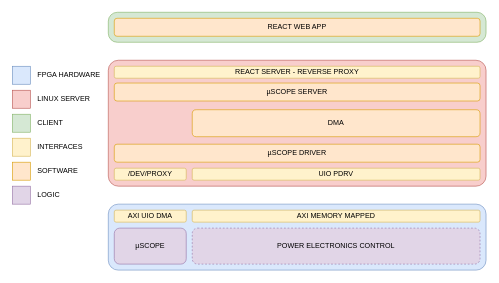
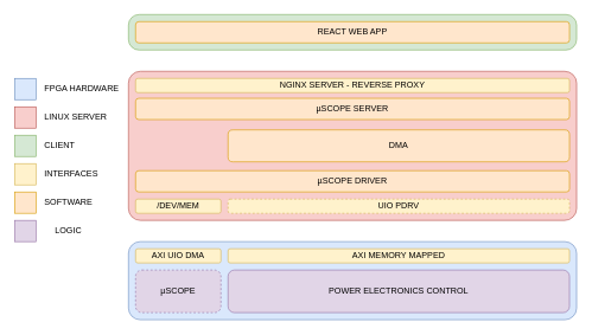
- <mxCell id="31" value="REACT SERVER - REVERSE PROXY" style="rounded=1;whiteSpace=wrap;html=1;fillColor=#fff2cc;strokeColor=#d6b656;" vertex="1" parent="25"><mxGeometry x="10" y="10" width="610" height="20" as="geometry" /></mxCell>
+ <mxCell id="31" value="NGINX SERVER - REVERSE PROXY" style="rounded=1;whiteSpace=wrap;html=1;fillColor=#fff2cc;strokeColor=#d6b656;" vertex="1" parent="25"><mxGeometry x="10" y="10" width="610" height="20" as="geometry" /></mxCell>
- <mxCell id="28" value="/DEV/PROXY" style="rounded=1;whiteSpace=wrap;html=1;fillColor=#fff2cc;strokeColor=#d6b656;" vertex="1" parent="25"><mxGeometry x="10" y="180" width="120" height="20" as="geometry" /></mxCell>
+ <mxCell id="28" value="/DEV/MEM" style="rounded=1;whiteSpace=wrap;html=1;fillColor=#fff2cc;strokeColor=#d6b656;" vertex="1" parent="25"><mxGeometry x="10" y="180" width="120" height="20" as="geometry" /></mxCell>
- <mxCell id="27" value="UIO PDRV" style="rounded=1;whiteSpace=wrap;html=1;fillColor=#fff2cc;strokeColor=#d6b656;" vertex="1" parent="25"><mxGeometry x="140" y="180" width="480" height="20" as="geometry" /></mxCell>
+ <mxCell id="27" value="UIO PDRV" style="rounded=1;whiteSpace=wrap;html=1;fillColor=#fff2cc;strokeColor=#d6b656;dashed=1;" vertex="1" parent="25"><mxGeometry x="140" y="180" width="480" height="20" as="geometry" /></mxCell>
- <mxCell id="3" value="LOGIC" style="text;html=1;strokeColor=none;fillColor=none;align=left;verticalAlign=middle;whiteSpace=wrap;rounded=0;" vertex="1" parent="1"><mxGeometry x="60" y="315" width="80" height="20" as="geometry" /></mxCell>
+ <mxCell id="3" value="LOGIC" style="text;html=1;strokeColor=none;fillColor=none;align=left;verticalAlign=middle;whiteSpace=wrap;rounded=0;" vertex="1" parent="1"><mxGeometry x="75" y="315" width="80" height="20" as="geometry" /></mxCell>
- <mxCell id="21" value="µSCOPE" style="rounded=1;whiteSpace=wrap;html=1;fillColor=#e1d5e7;strokeColor=#9673a6;" vertex="1" parent="19"><mxGeometry x="10" y="40" width="120" height="60" as="geometry" /></mxCell>
+ <mxCell id="21" value="µSCOPE" style="rounded=1;whiteSpace=wrap;html=1;fillColor=#e1d5e7;strokeColor=#9673a6;dashed=1;" vertex="1" parent="19"><mxGeometry x="10" y="40" width="120" height="60" as="geometry" /></mxCell>
- <mxCell id="22" value="POWER ELECTRONICS CONTROL" style="rounded=1;whiteSpace=wrap;html=1;fillColor=#e1d5e7;strokeColor=#9673a6;dashed=1;" vertex="1" parent="19"><mxGeometry x="140" y="40" width="480" height="60" as="geometry" /></mxCell>
+ <mxCell id="22" value="POWER ELECTRONICS CONTROL" style="rounded=1;whiteSpace=wrap;html=1;fillColor=#e1d5e7;strokeColor=#9673a6;" vertex="1" parent="19"><mxGeometry x="140" y="40" width="480" height="60" as="geometry" /></mxCell>
